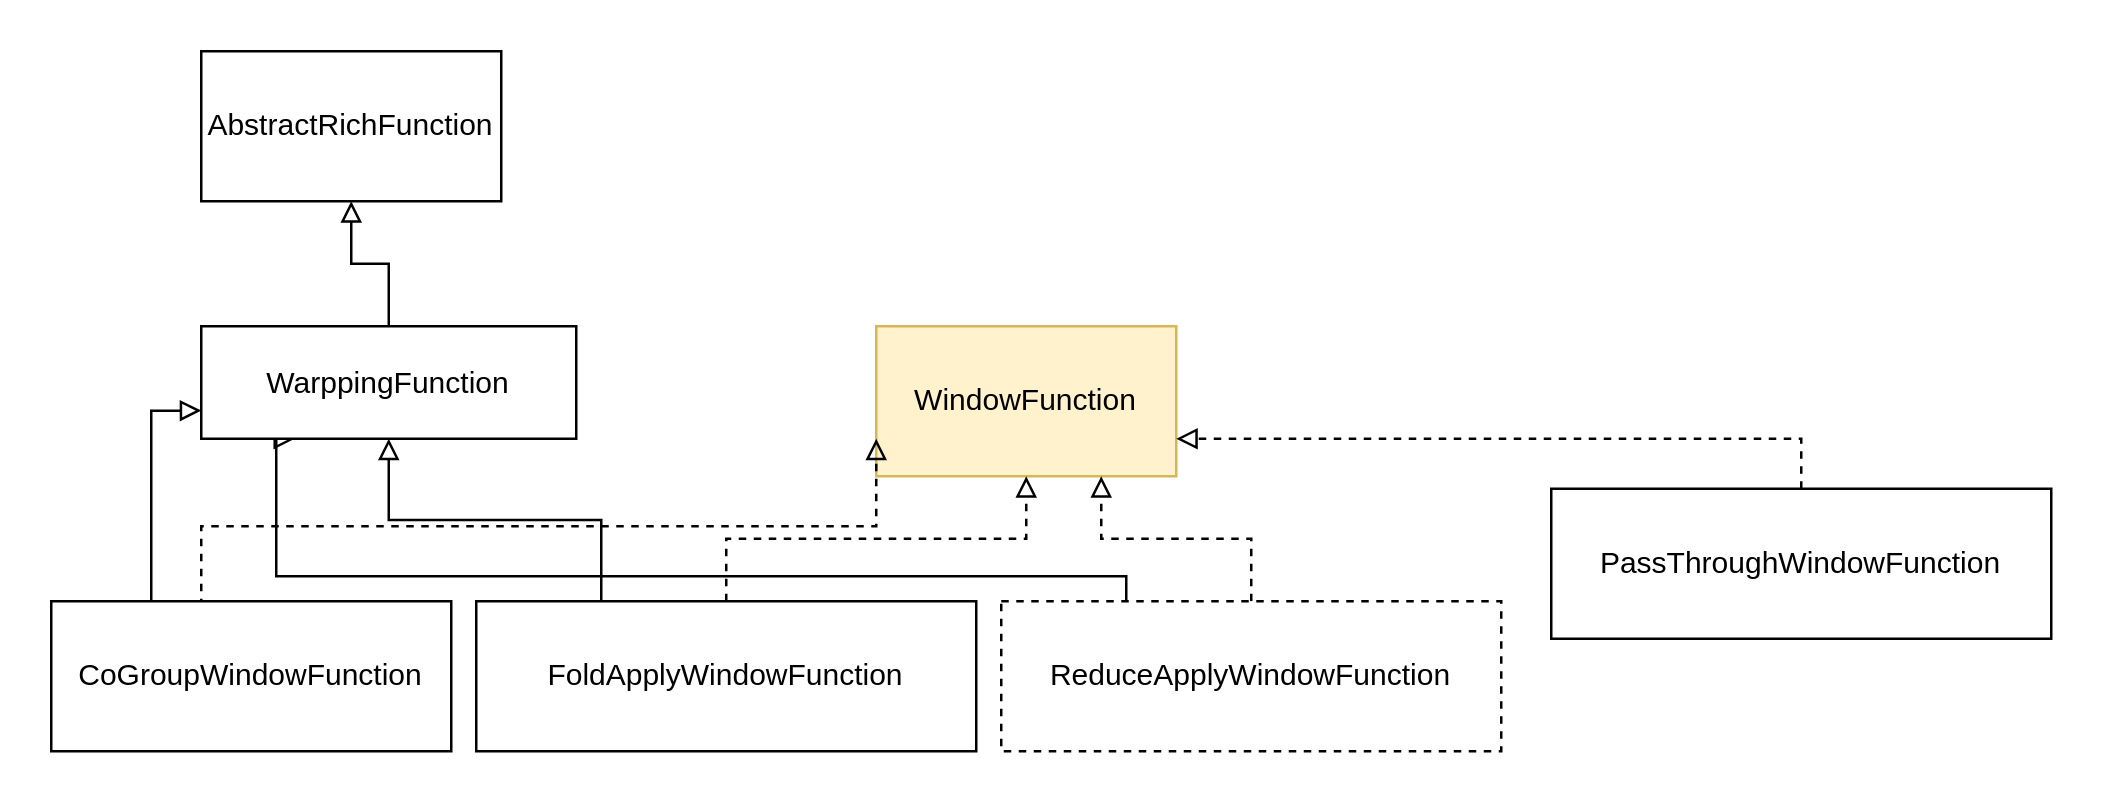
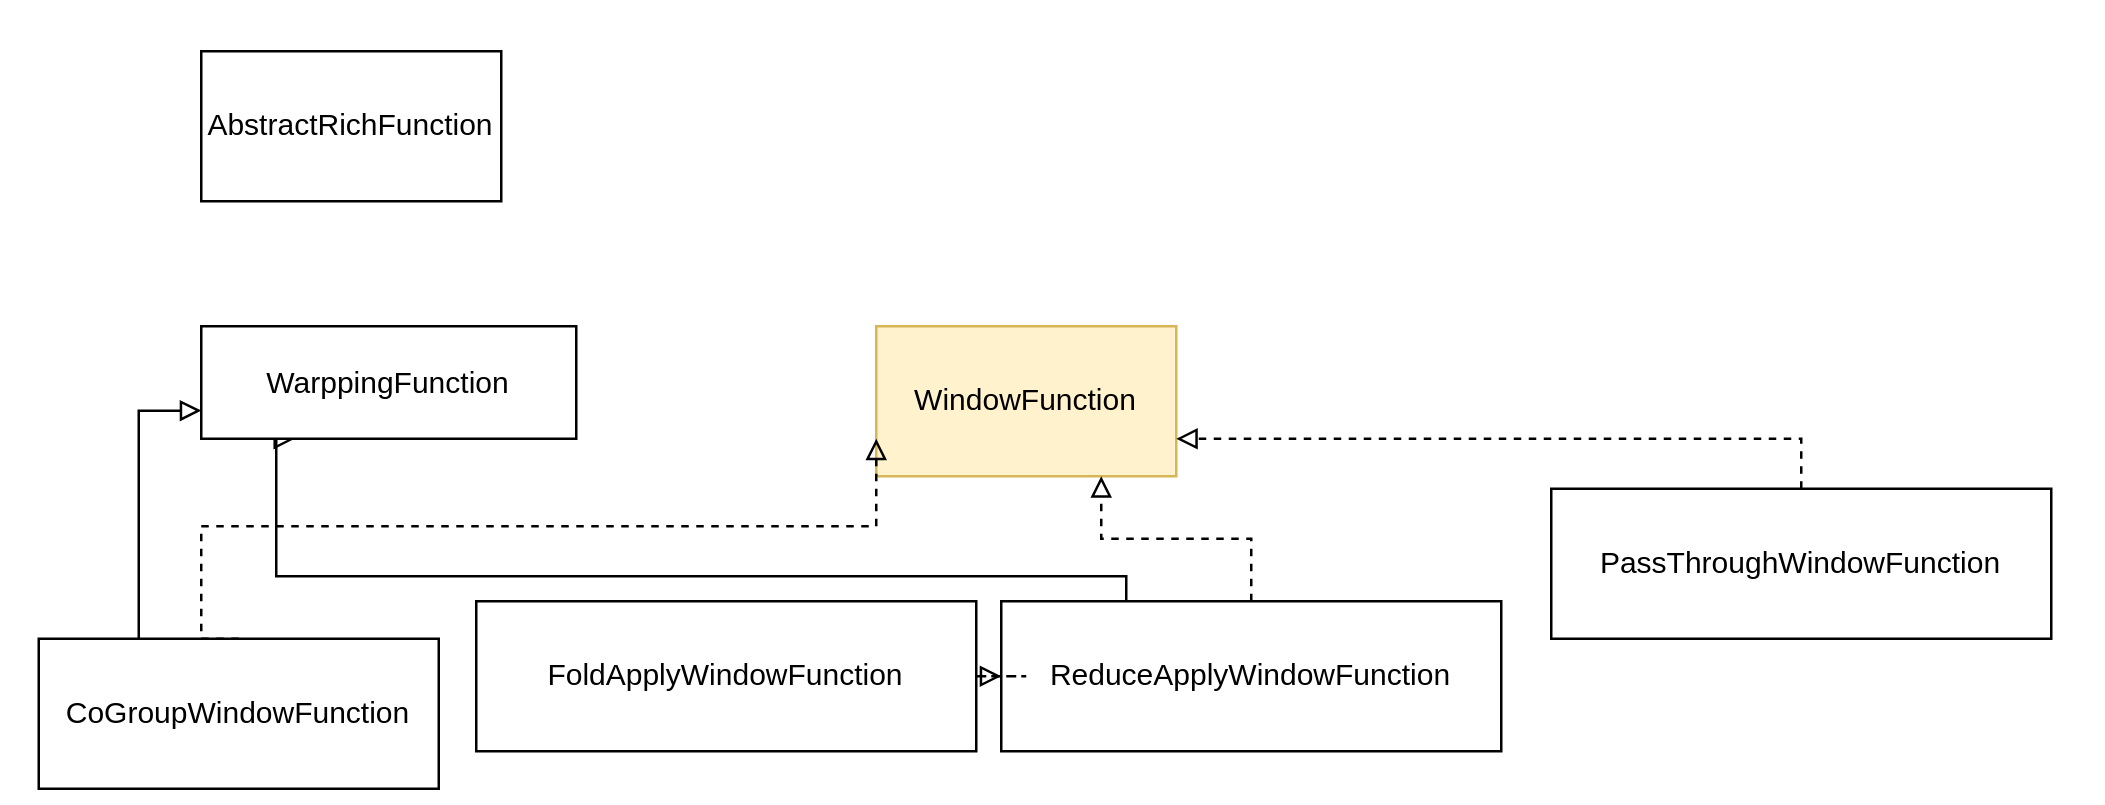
- <mxCell id="14" style="edgeStyle=orthogonalEdgeStyle;rounded=0;orthogonalLoop=1;jettySize=auto;html=1;endArrow=block;endFill=0;" edge="1" parent="1" source="15" target="16"><mxGeometry relative="1" as="geometry" /></mxCell>
- <mxCell id="9" style="edgeStyle=orthogonalEdgeStyle;rounded=0;orthogonalLoop=1;jettySize=auto;html=1;exitX=0.25;exitY=0;exitDx=0;exitDy=0;entryX=0.5;entryY=1;entryDx=0;entryDy=0;endArrow=block;endFill=0;" edge="1" parent="1" source="10" target="15"><mxGeometry relative="1" as="geometry" /></mxCell>
- <mxCell id="8" style="edgeStyle=orthogonalEdgeStyle;rounded=0;orthogonalLoop=1;jettySize=auto;html=1;dashed=1;endArrow=block;endFill=0;" edge="1" parent="1" source="10" target="2"><mxGeometry relative="1" as="geometry" /></mxCell>
+ <mxCell id="8" style="edgeStyle=orthogonalEdgeStyle;rounded=0;orthogonalLoop=1;jettySize=auto;html=1;dashed=1;endArrow=block;endFill=0;" edge="1" parent="1" source="10" target="5"><mxGeometry relative="1" as="geometry" /></mxCell>
- <mxCell id="13" value="CoGroupWindowFunction" style="rounded=0;whiteSpace=wrap;html=1;" vertex="1" parent="1"><mxGeometry x="20" y="240" width="160" height="60" as="geometry" /></mxCell>
+ <mxCell id="13" value="CoGroupWindowFunction" style="rounded=0;whiteSpace=wrap;html=1;" vertex="1" parent="1"><mxGeometry x="15" y="255" width="160" height="60" as="geometry" /></mxCell>
- <mxCell id="5" value="ReduceApplyWindowFunction" style="rounded=0;whiteSpace=wrap;html=1;dashed=1;" vertex="1" parent="1"><mxGeometry x="400" y="240" width="200" height="60" as="geometry" /></mxCell>
+ <mxCell id="5" value="ReduceApplyWindowFunction" style="rounded=0;whiteSpace=wrap;html=1;" vertex="1" parent="1"><mxGeometry x="400" y="240" width="200" height="60" as="geometry" /></mxCell>
